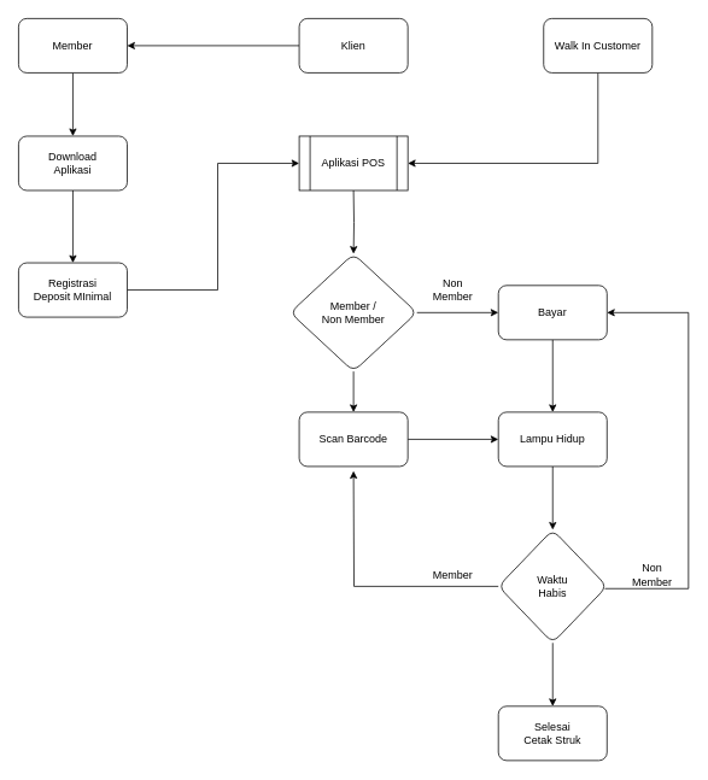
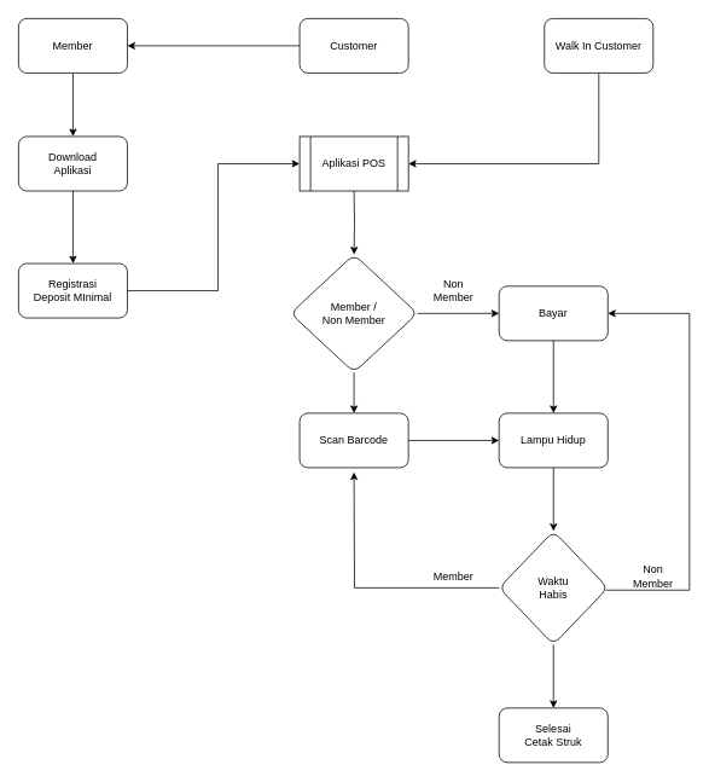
- <mxCell id="3" value="Klien" style="rounded=1;whiteSpace=wrap;html=1;" vertex="1" parent="1"><mxGeometry x="330" y="20" width="120" height="60" as="geometry" /></mxCell>
+ <mxCell id="3" value="Customer" style="rounded=1;whiteSpace=wrap;html=1;" vertex="1" parent="1"><mxGeometry x="330" y="20" width="120" height="60" as="geometry" /></mxCell>
